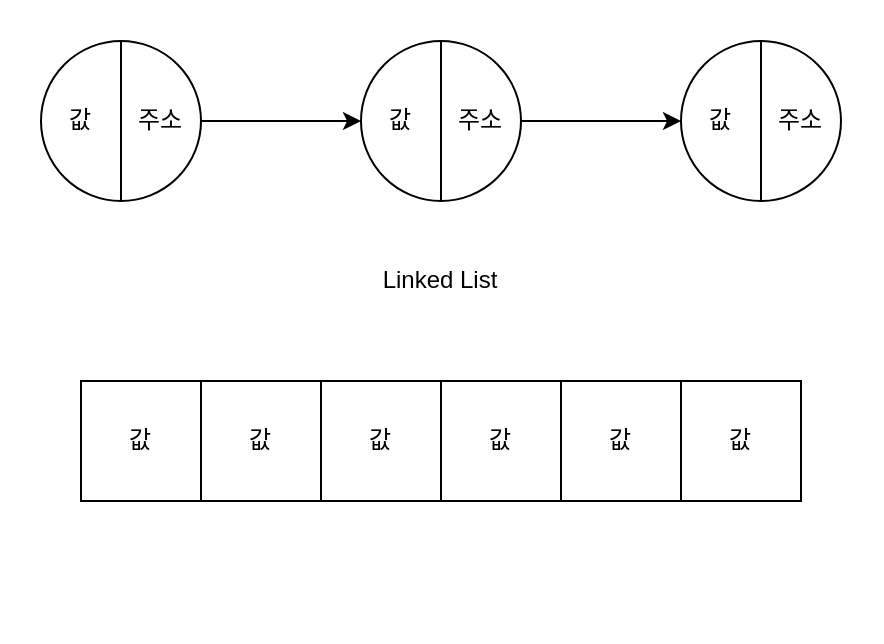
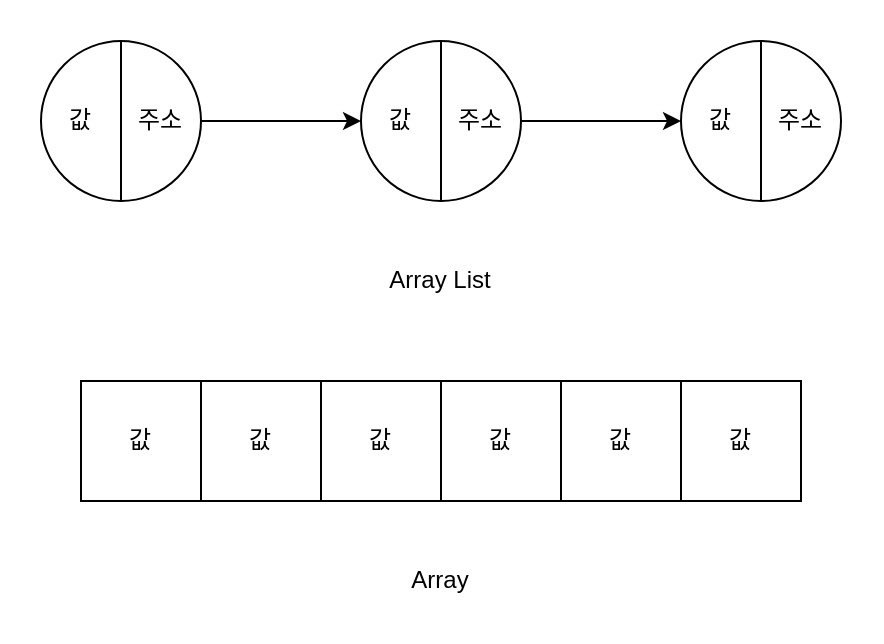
- <mxCell id="16" value="Linked List" style="text;html=1;strokeColor=none;fillColor=none;align=center;verticalAlign=middle;whiteSpace=wrap;rounded=0;" vertex="1" parent="1"><mxGeometry x="185" y="130" width="70" height="20" as="geometry" /></mxCell>
+ <mxCell id="16" value="Array List" style="text;html=1;strokeColor=none;fillColor=none;align=center;verticalAlign=middle;whiteSpace=wrap;rounded=0;" vertex="1" parent="1"><mxGeometry x="185" y="130" width="70" height="20" as="geometry" /></mxCell>
+ <mxCell id="23" value="Array" style="text;html=1;strokeColor=none;fillColor=none;align=center;verticalAlign=middle;whiteSpace=wrap;rounded=0;" vertex="1" parent="1"><mxGeometry x="200" y="280" width="40" height="20" as="geometry" /></mxCell>
